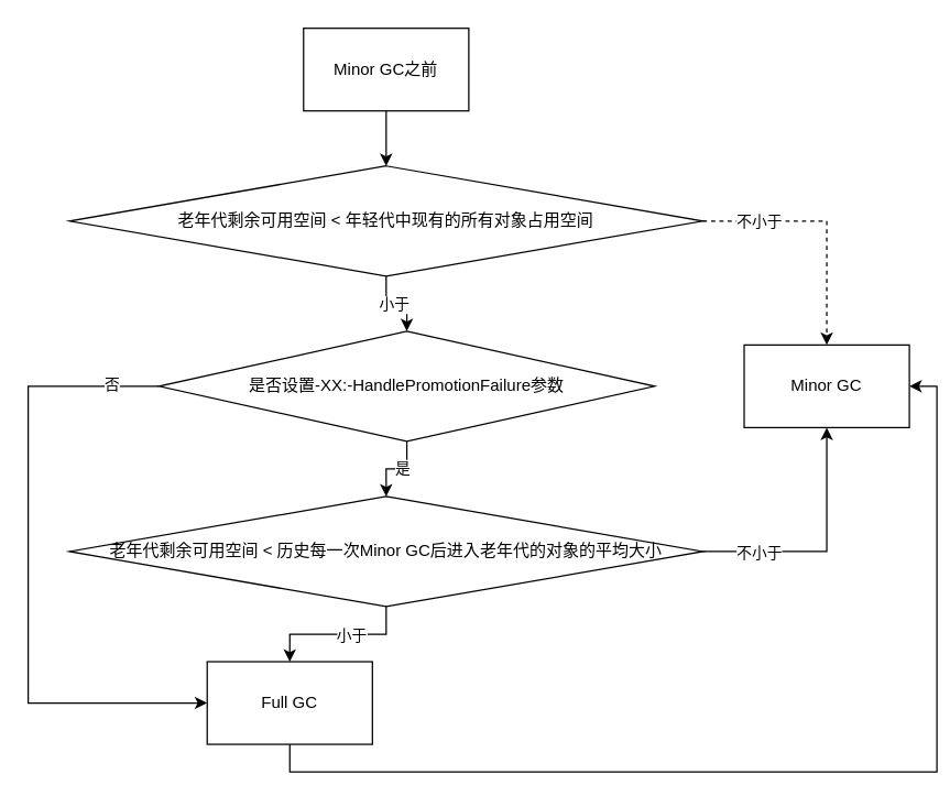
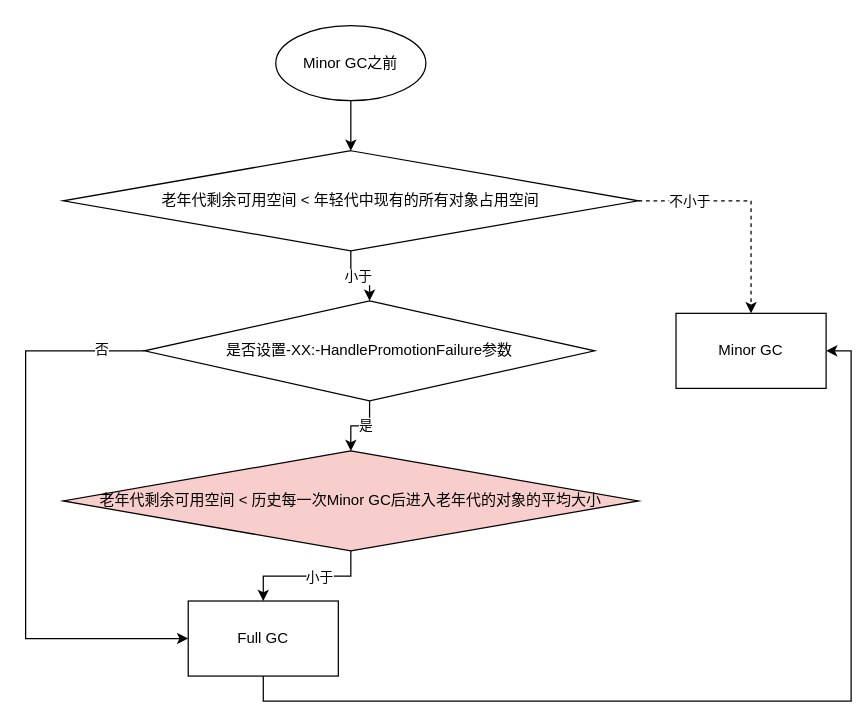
- <mxCell id="3" value="Minor GC之前" style="rounded=0;whiteSpace=wrap;html=1;" vertex="1" parent="1"><mxGeometry x="220" y="20" width="120" height="60" as="geometry" /></mxCell>
+ <mxCell id="3" value="Minor GC之前" style="ellipse;whiteSpace=wrap;html=1;" vertex="1" parent="1"><mxGeometry x="220" y="20" width="120" height="60" as="geometry" /></mxCell>
- <mxCell id="18" value="老年代剩余可用空间 &amp;lt; 历史每一次Minor GC后进入老年代的对象的平均大小" style="rhombus;whiteSpace=wrap;html=1;" vertex="1" parent="1"><mxGeometry x="50" y="360" width="460" height="80" as="geometry" /></mxCell>
+ <mxCell id="18" value="老年代剩余可用空间 &amp;lt; 历史每一次Minor GC后进入老年代的对象的平均大小" style="rhombus;whiteSpace=wrap;html=1;fillColor=#f8cecc;" vertex="1" parent="1"><mxGeometry x="50" y="360" width="460" height="80" as="geometry" /></mxCell>
- <mxCell id="16" style="edgeStyle=orthogonalEdgeStyle;rounded=0;orthogonalLoop=1;jettySize=auto;html=1;exitX=1;exitY=0.5;exitDx=0;exitDy=0;entryX=0.5;entryY=1;entryDx=0;entryDy=0;" edge="1" parent="1" source="18" target="21"><mxGeometry relative="1" as="geometry" /></mxCell>
- <mxCell id="17" value="不小于" style="edgeLabel;html=1;align=center;verticalAlign=middle;resizable=0;points=[];" vertex="1" connectable="0" parent="16"><mxGeometry x="-0.263" y="1" relative="1" as="geometry"><mxPoint x="-26" y="1" as="offset" /></mxGeometry></mxCell>
